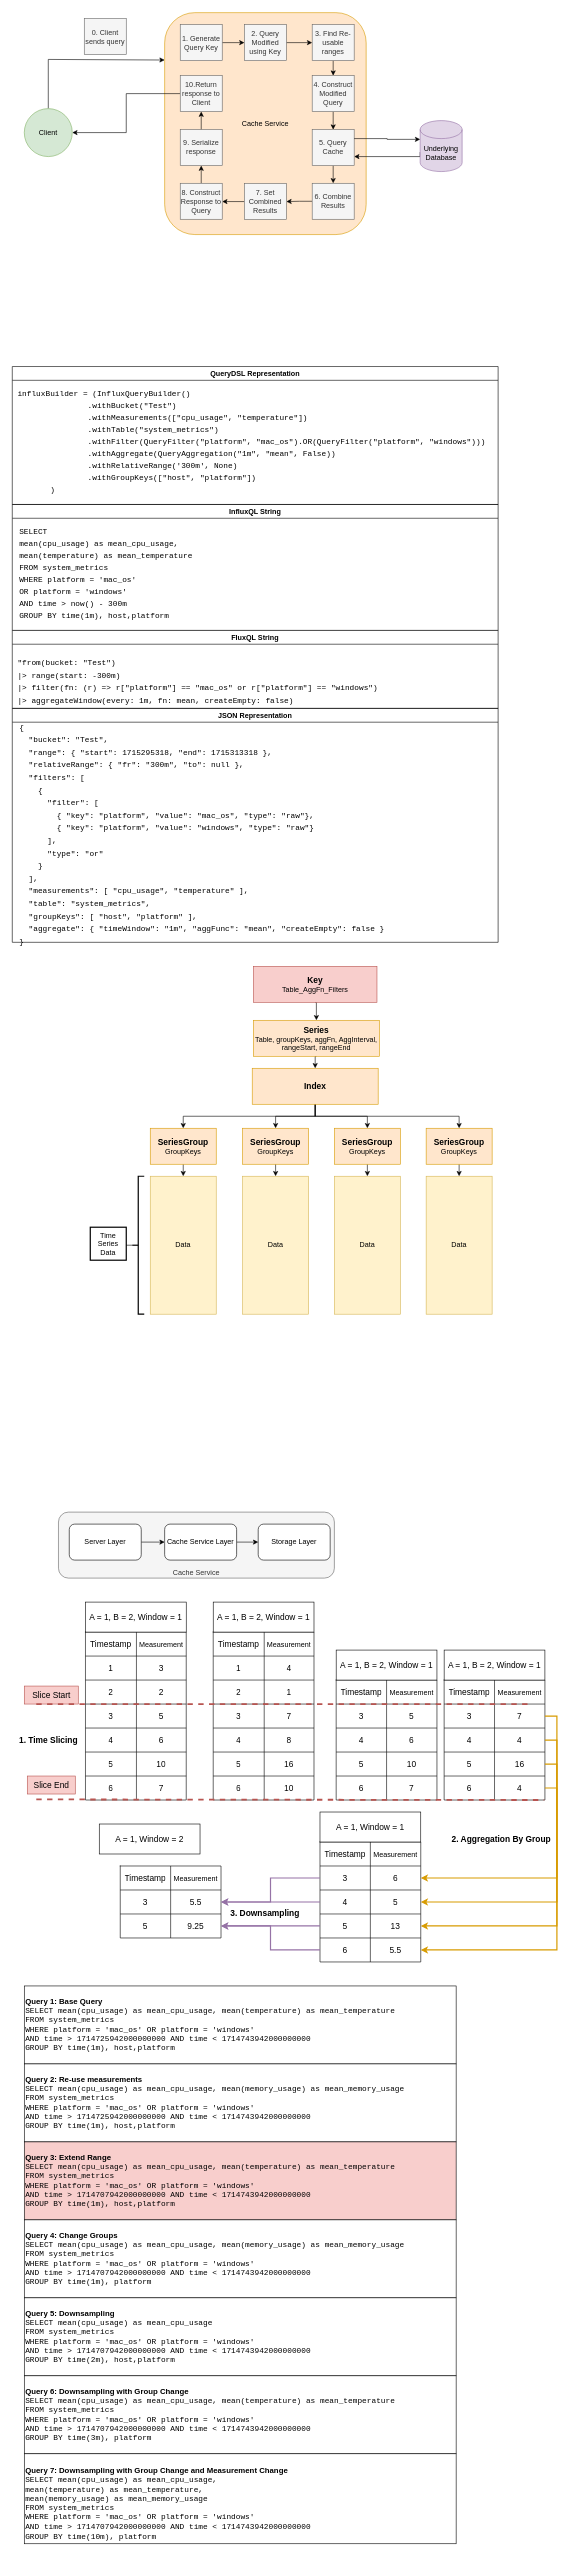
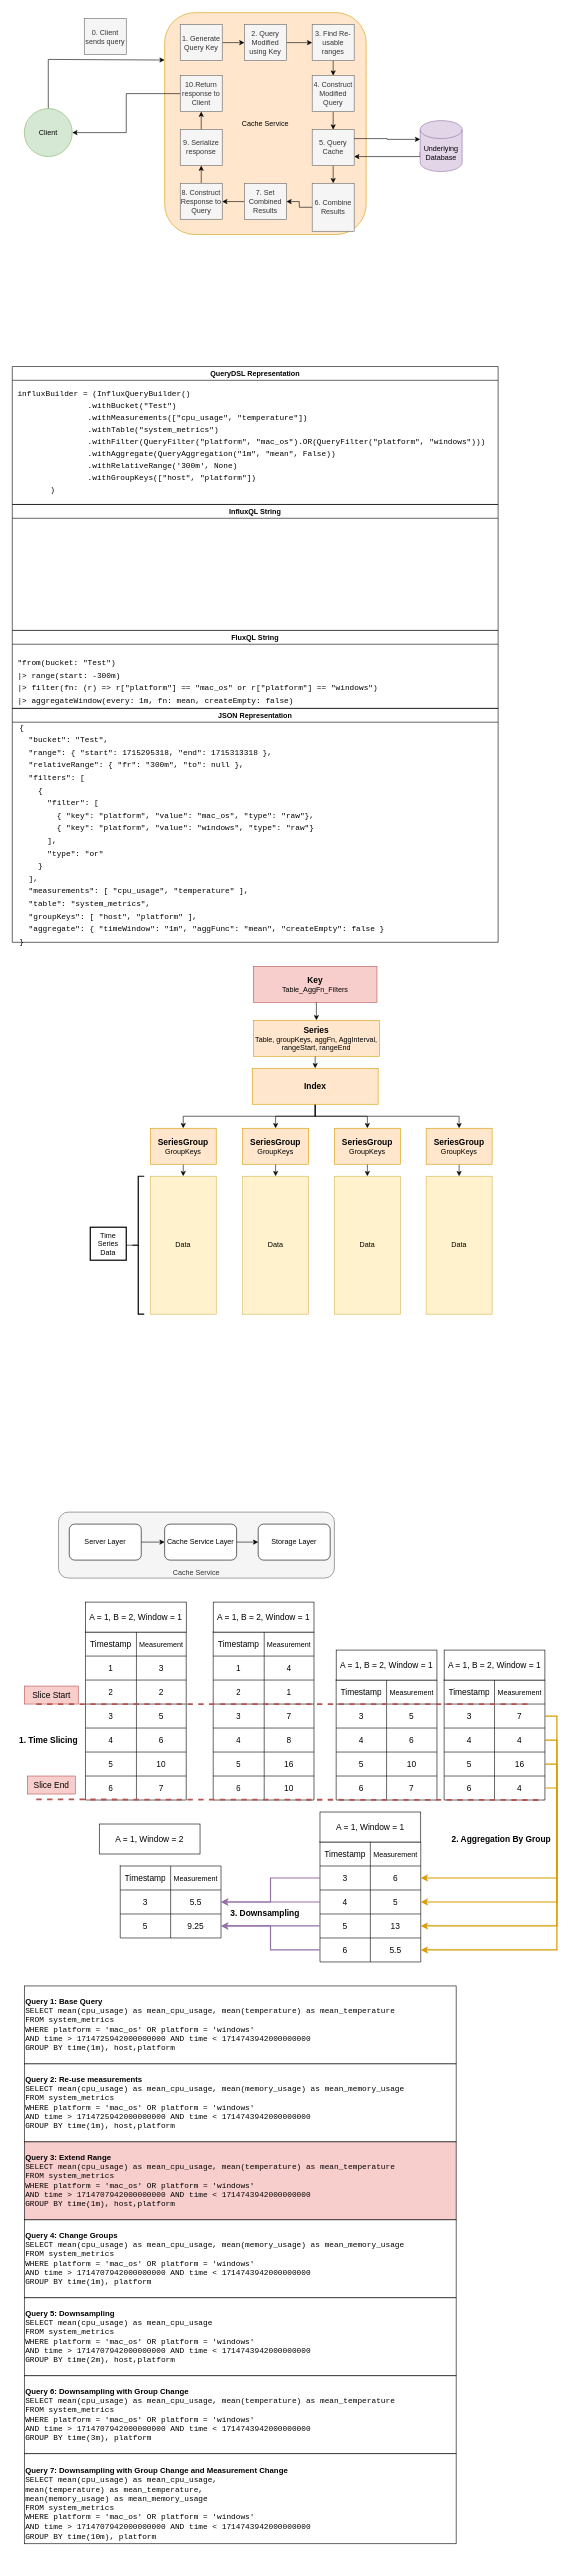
- <mxCell id="19" value="6. Combine Results" style="rounded=0;whiteSpace=wrap;html=1;fillColor=#f5f5f5;fontColor=#333333;strokeColor=#666666;" vertex="1" parent="1"><mxGeometry x="520" y="304.5" width="70" height="60" as="geometry" /></mxCell>
+ <mxCell id="19" value="6. Combine Results" style="rounded=0;whiteSpace=wrap;html=1;fillColor=#f5f5f5;fontColor=#333333;strokeColor=#666666;" vertex="1" parent="1"><mxGeometry x="520" y="304.5" width="70" height="80" as="geometry" /></mxCell>
- <mxCell id="31" value="&lt;div style=&quot;font-family: Menlo, Monaco, &amp;quot;Courier New&amp;quot;, monospace; font-size: 13px; line-height: 20px; white-space: pre;&quot;&gt;&lt;div style=&quot;&quot;&gt;SELECT &lt;/div&gt;&lt;div style=&quot;&quot;&gt;mean(cpu_usage) as mean_cpu_usage, &lt;/div&gt;&lt;div style=&quot;&quot;&gt;mean(temperature) as mean_temperature&lt;/div&gt;&lt;div style=&quot;&quot;&gt;FROM system_metrics&lt;/div&gt;&lt;div style=&quot;&quot;&gt;WHERE platform = 'mac_os' &lt;/div&gt;&lt;div style=&quot;&quot;&gt;OR platform = 'windows'&lt;/div&gt;&lt;div style=&quot;&quot;&gt;AND time &amp;gt; now() - 300m&lt;/div&gt;&lt;div style=&quot;&quot;&gt;GROUP BY time(1m), host,platform&lt;/div&gt;&lt;/div&gt;" style="rounded=0;whiteSpace=wrap;html=1;align=left;strokeColor=none;fillColor=none;" vertex="1" parent="30"><mxGeometry x="10" y="30" width="780" height="170" as="geometry" /></mxCell>
